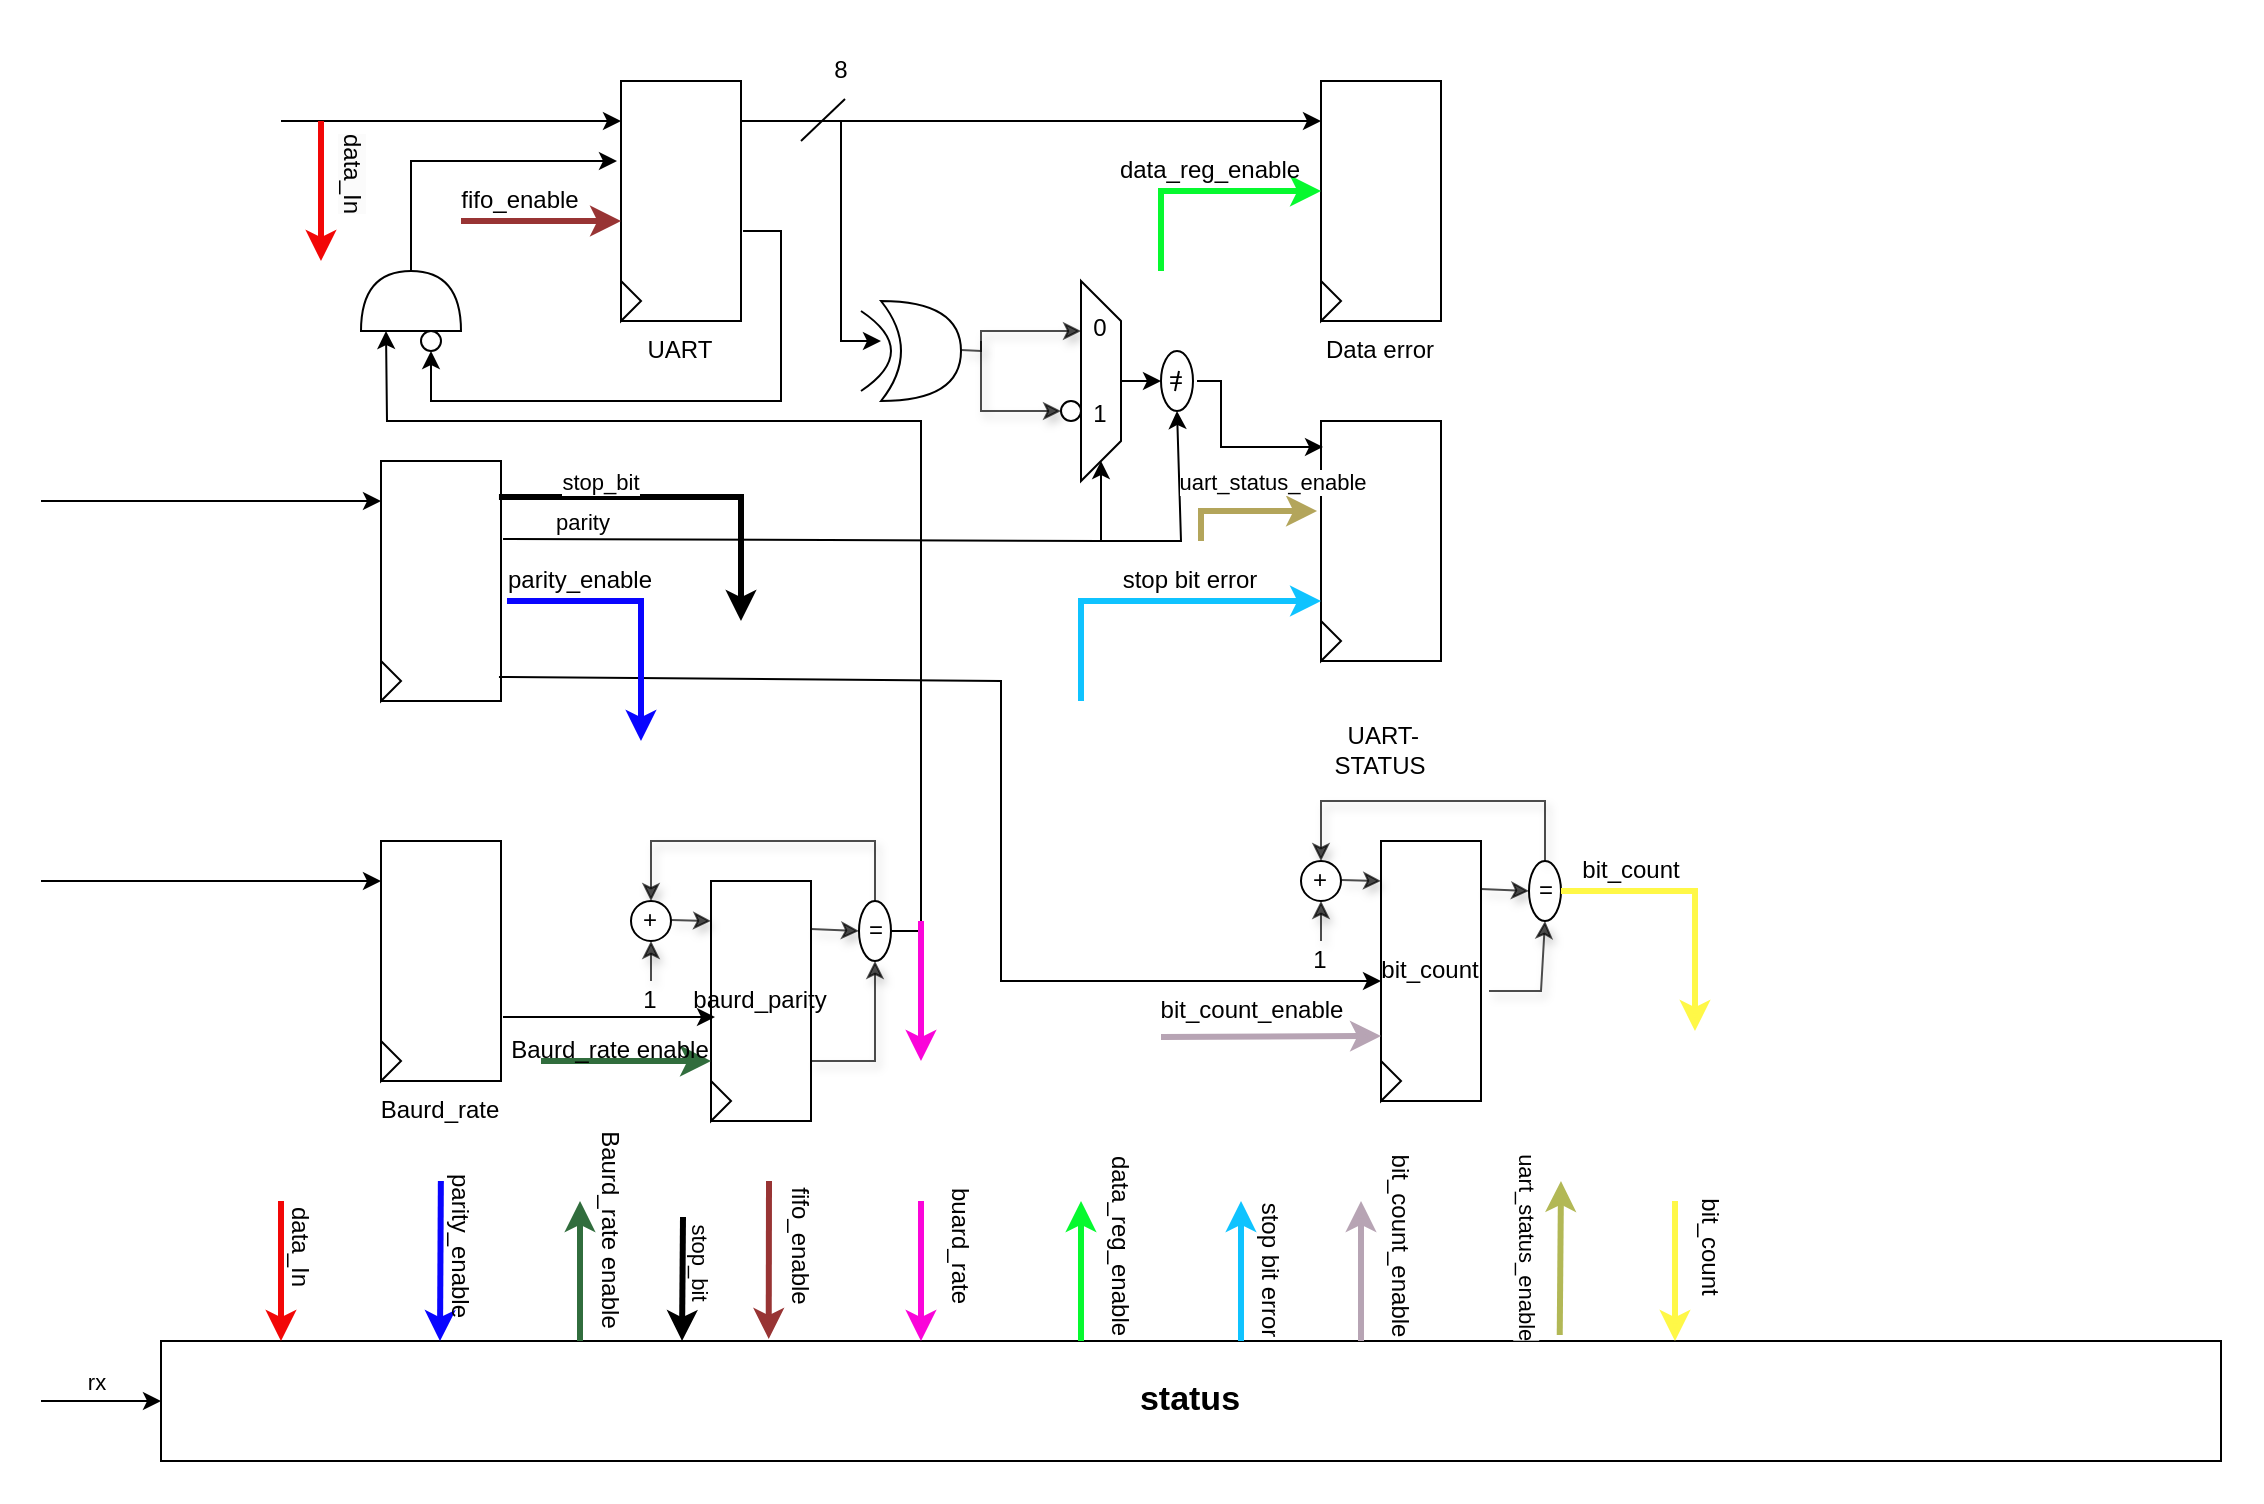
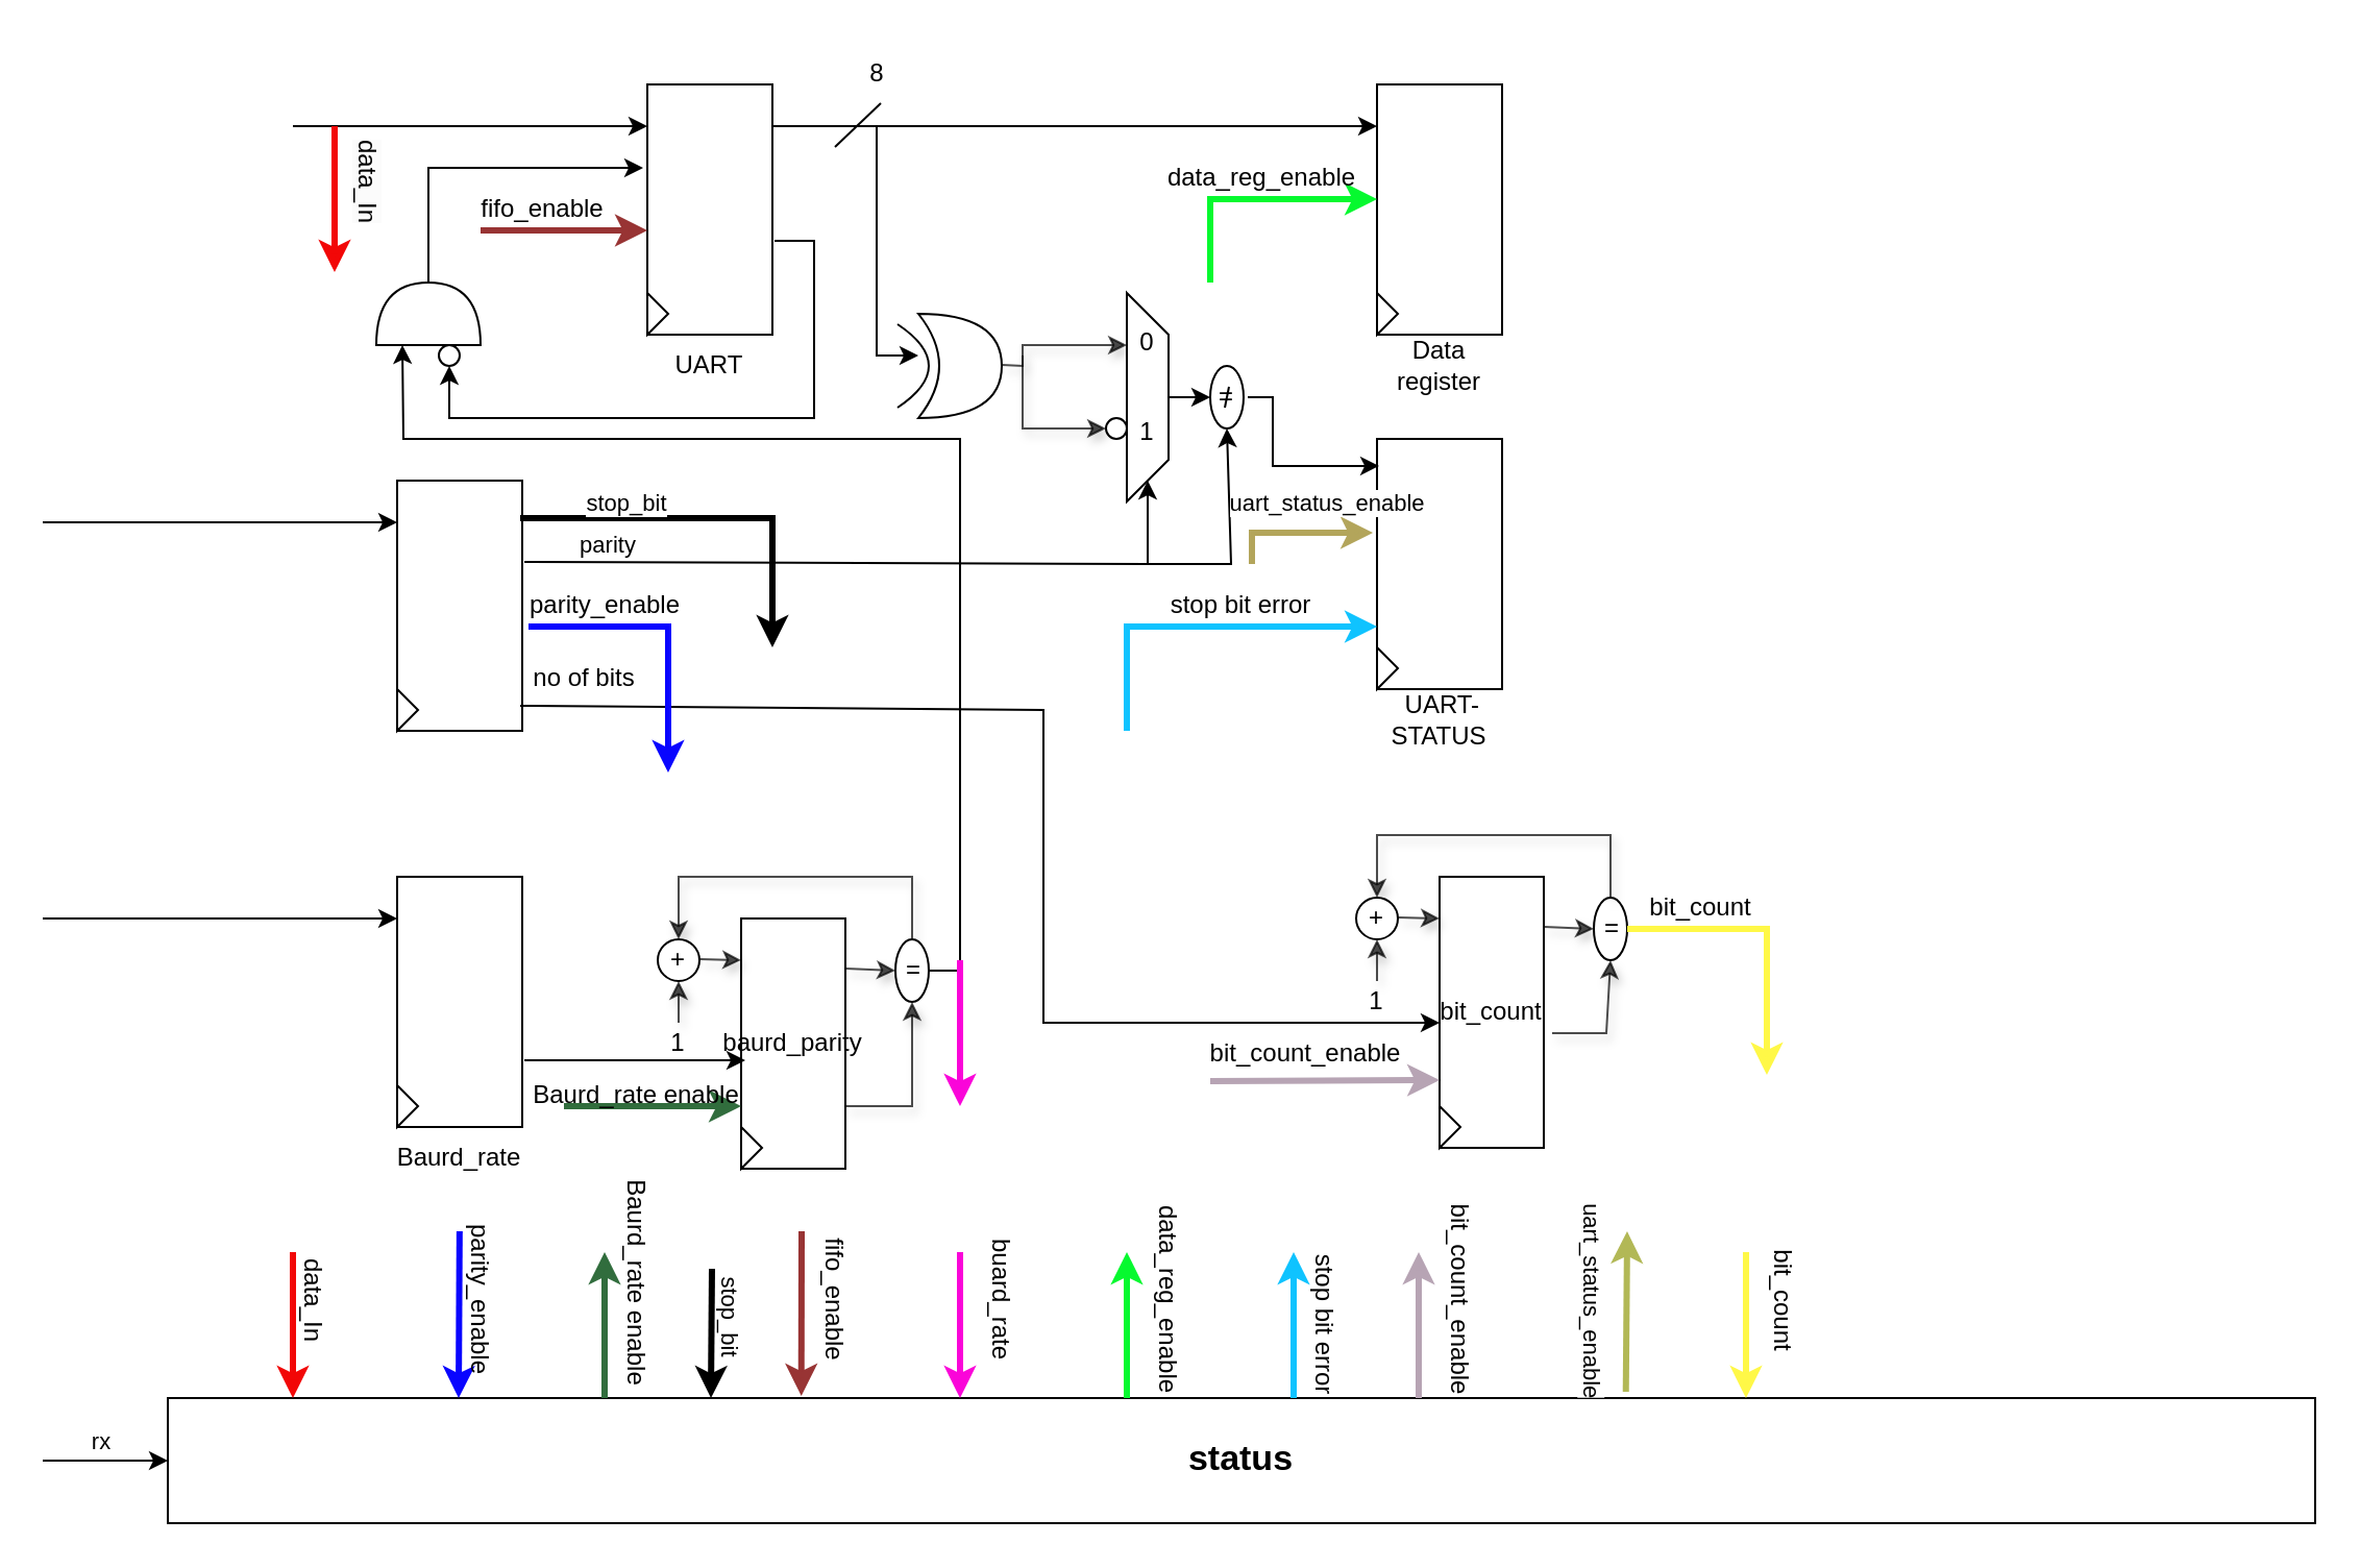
- <mxCell id="24" value="Data error" style="text;html=1;align=center;verticalAlign=middle;whiteSpace=wrap;rounded=0;container=0;" parent="20" vertex="1"><mxGeometry x="170" y="120" width="60" height="30" as="geometry" /></mxCell>
+ <mxCell id="24" value="Data register" style="text;html=1;align=center;verticalAlign=middle;whiteSpace=wrap;rounded=0;container=0;" parent="20" vertex="1"><mxGeometry x="170" y="120" width="60" height="30" as="geometry" /></mxCell>
+ <mxCell id="66" value="no of bits" style="text;html=1;align=center;verticalAlign=middle;whiteSpace=wrap;rounded=0;" parent="1" vertex="1"><mxGeometry x="250" y="310" width="60" height="30" as="geometry" /></mxCell>
- <mxCell id="64" value=" UART-STATUS" style="text;align=center;verticalAlign=middle;rounded=0;whiteSpace=wrap;" parent="1" vertex="1"><mxGeometry x="660" y="360" width="60" height="30" as="geometry" /></mxCell>
+ <mxCell id="64" value=" UART-STATUS" style="text;align=center;verticalAlign=middle;rounded=0;whiteSpace=wrap;" parent="1" vertex="1"><mxGeometry x="660" y="330" width="60" height="30" as="geometry" /></mxCell>
